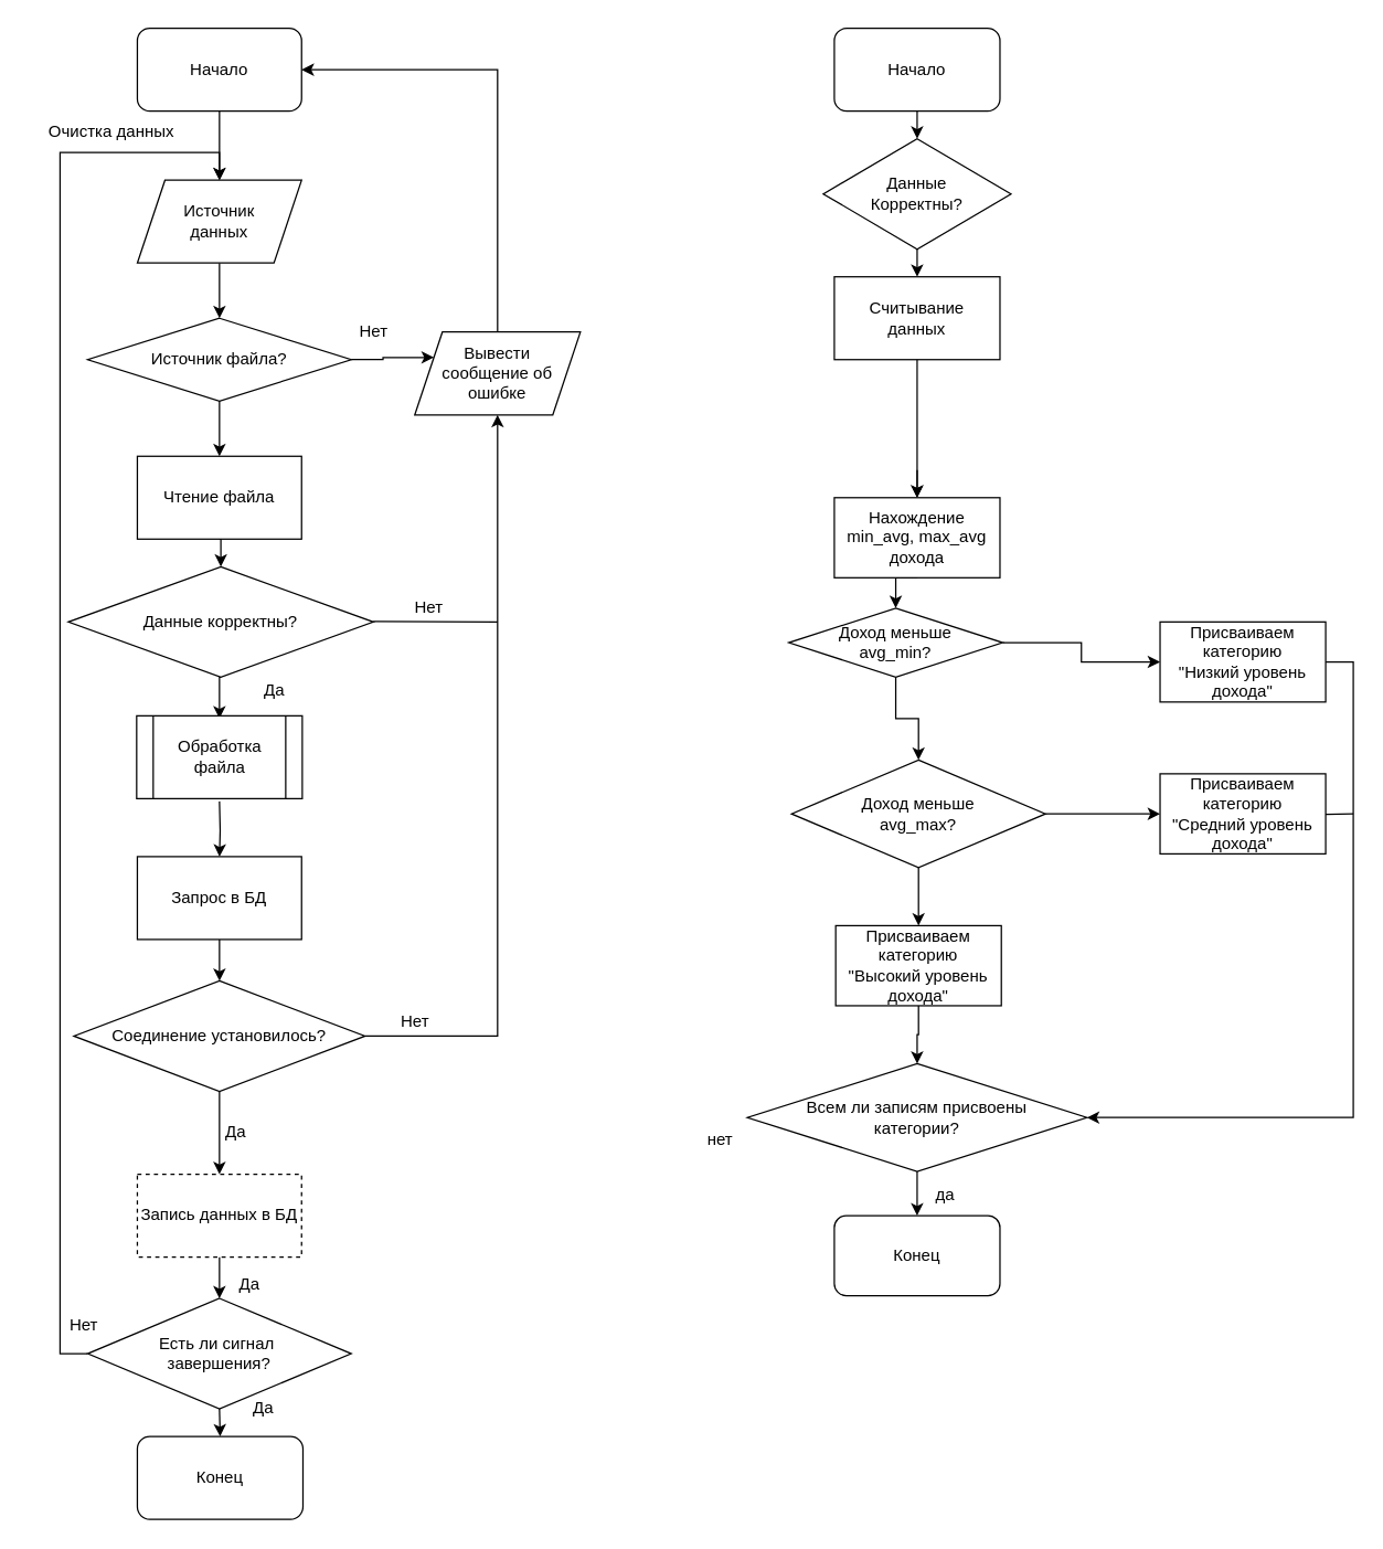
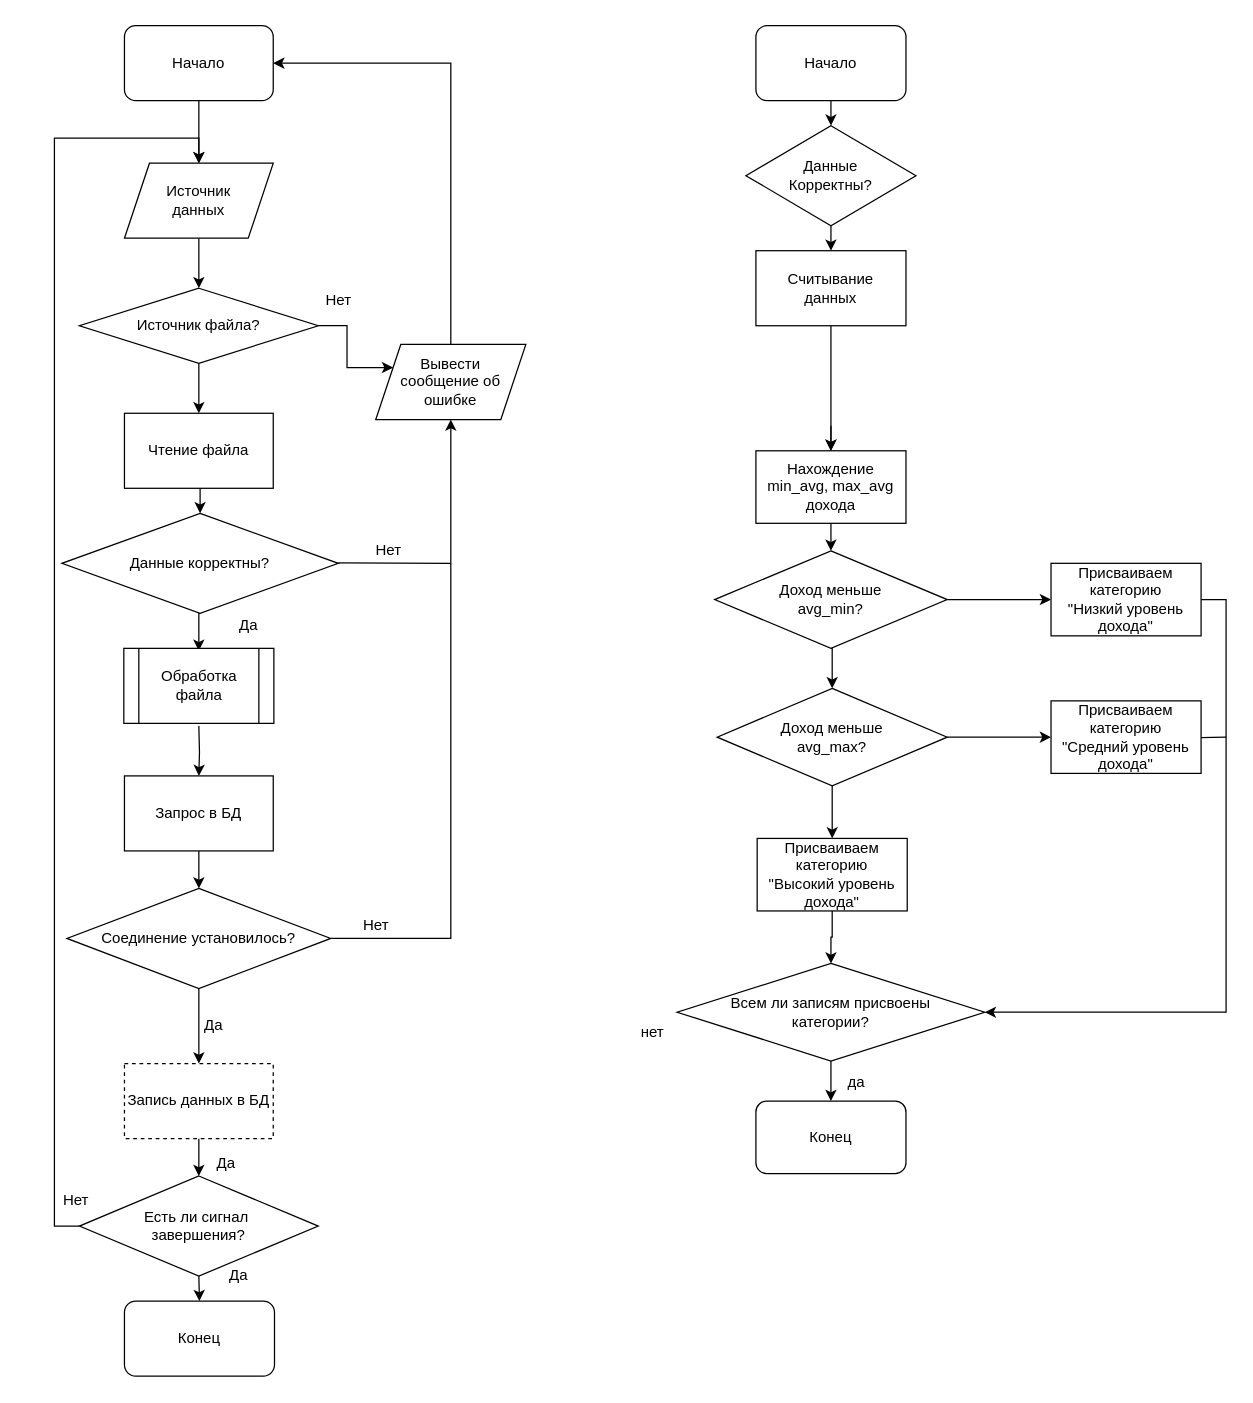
- <mxCell id="62" value="Очистка данных" style="text;html=1;align=center;verticalAlign=middle;resizable=0;points=[];autosize=1;strokeColor=none;fillColor=none;" vertex="1" parent="1"><mxGeometry x="20" y="80" width="120" height="30" as="geometry" /></mxCell>
- <mxCell id="52" value="Вывести&lt;br&gt;&amp;nbsp;сообщение об&amp;nbsp;&lt;br&gt;ошибке" style="shape=parallelogram;perimeter=parallelogramPerimeter;whiteSpace=wrap;html=1;fixedSize=1;" parent="1" vertex="1"><mxGeometry x="300" y="240" width="120" height="60" as="geometry" /></mxCell>
+ <mxCell id="52" value="Вывести&lt;br&gt;&amp;nbsp;сообщение об&amp;nbsp;&lt;br&gt;ошибке" style="shape=parallelogram;perimeter=parallelogramPerimeter;whiteSpace=wrap;html=1;fixedSize=1;" parent="1" vertex="1"><mxGeometry x="300" y="275" width="120" height="60" as="geometry" /></mxCell>
- <mxCell id="13" value="Доход меньше&lt;br&gt;avg_min?" style="rhombus;whiteSpace=wrap;html=1;" parent="1" vertex="1"><mxGeometry x="571" y="440" width="155" height="50" as="geometry" /></mxCell>
+ <mxCell id="13" value="Доход меньше&lt;br&gt;avg_min?" style="rhombus;whiteSpace=wrap;html=1;" parent="1" vertex="1"><mxGeometry x="571" y="440" width="186" height="78" as="geometry" /></mxCell>
